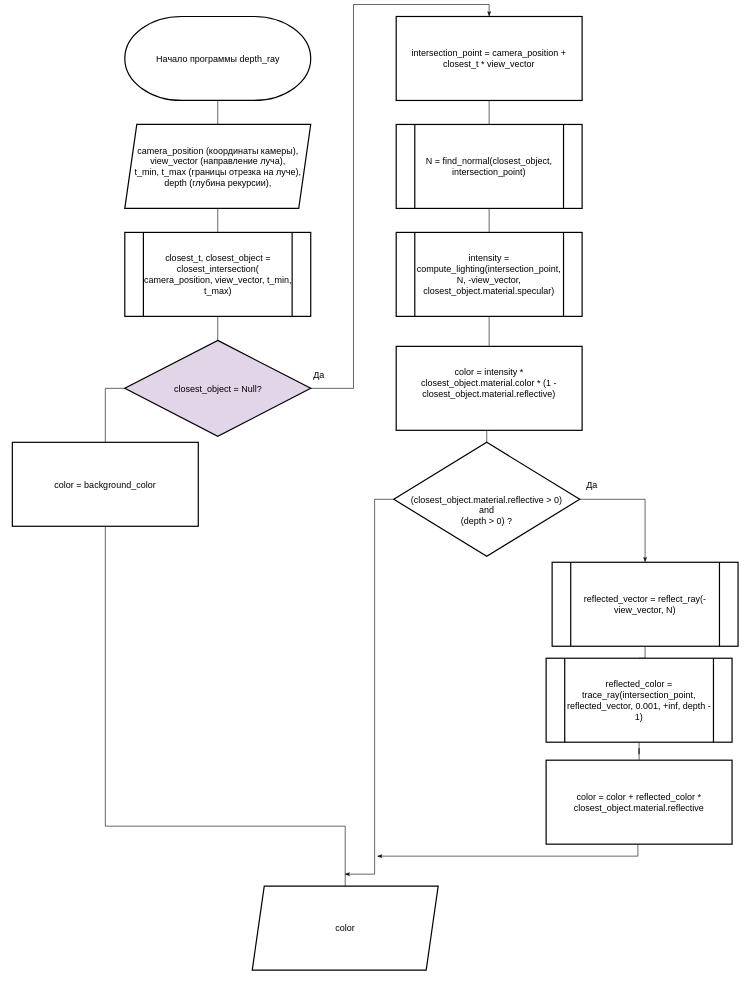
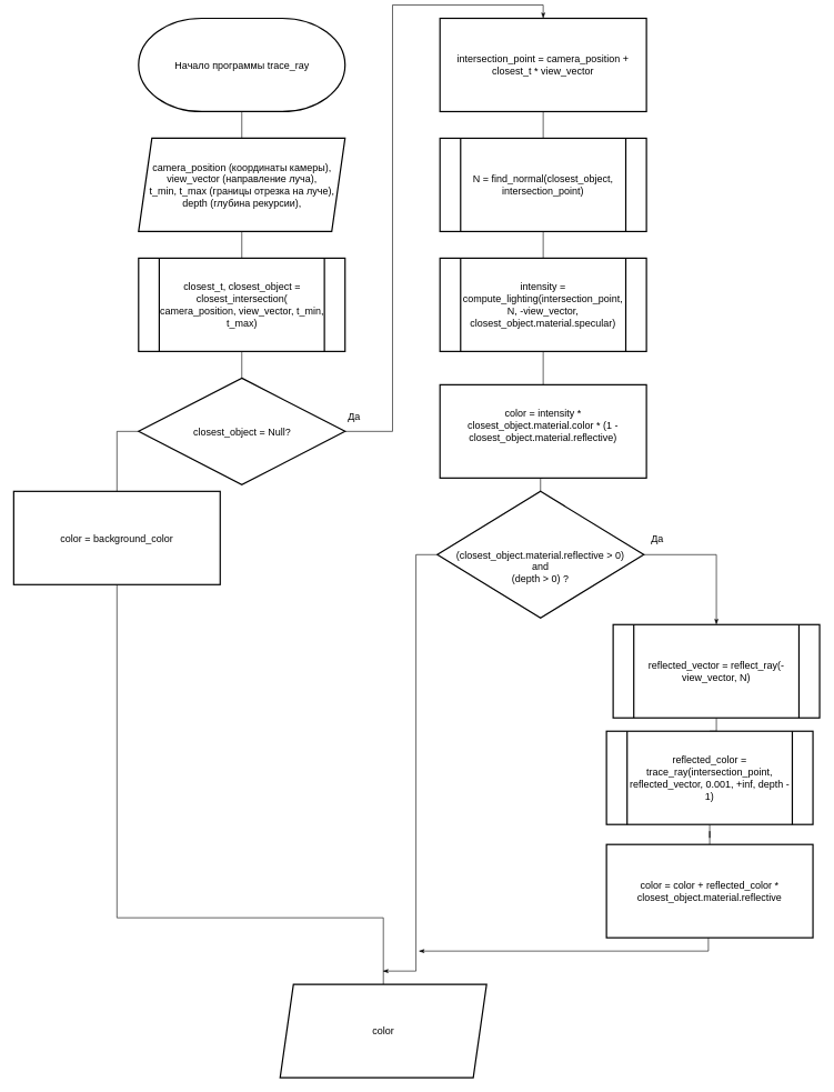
- <mxCell id="3" value="Начало программы depth_ray" style="strokeWidth=2;html=1;shape=mxgraph.flowchart.terminator;whiteSpace=wrap;fontSize=15;" parent="1" vertex="1"><mxGeometry x="207.5" y="20" width="310" height="140" as="geometry" /></mxCell>
+ <mxCell id="3" value="Начало программы trace_ray" style="strokeWidth=2;html=1;shape=mxgraph.flowchart.terminator;whiteSpace=wrap;fontSize=15;" parent="1" vertex="1"><mxGeometry x="207.5" y="20" width="310" height="140" as="geometry" /></mxCell>
- <mxCell id="8" value="closest_object = Null?" style="rhombus;whiteSpace=wrap;html=1;strokeWidth=2;fontSize=15;fillColor=#e1d5e7;" parent="1" vertex="1"><mxGeometry x="207.5" y="560" width="310" height="160" as="geometry" /></mxCell>
+ <mxCell id="8" value="closest_object = Null?" style="rhombus;whiteSpace=wrap;html=1;strokeWidth=2;fontSize=15;" parent="1" vertex="1"><mxGeometry x="207.5" y="560" width="310" height="160" as="geometry" /></mxCell>
